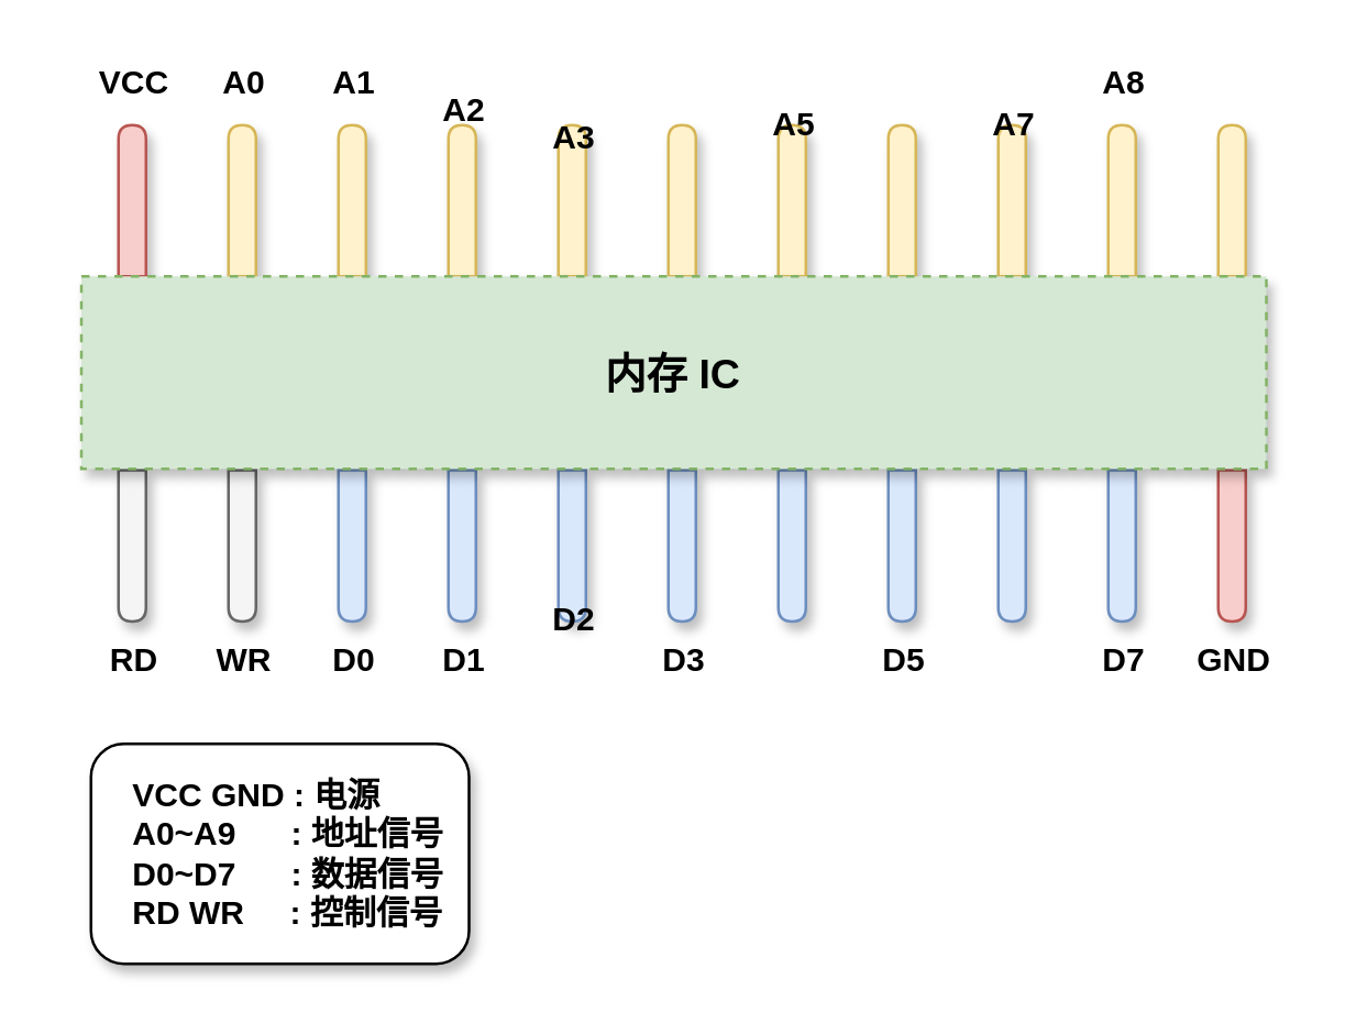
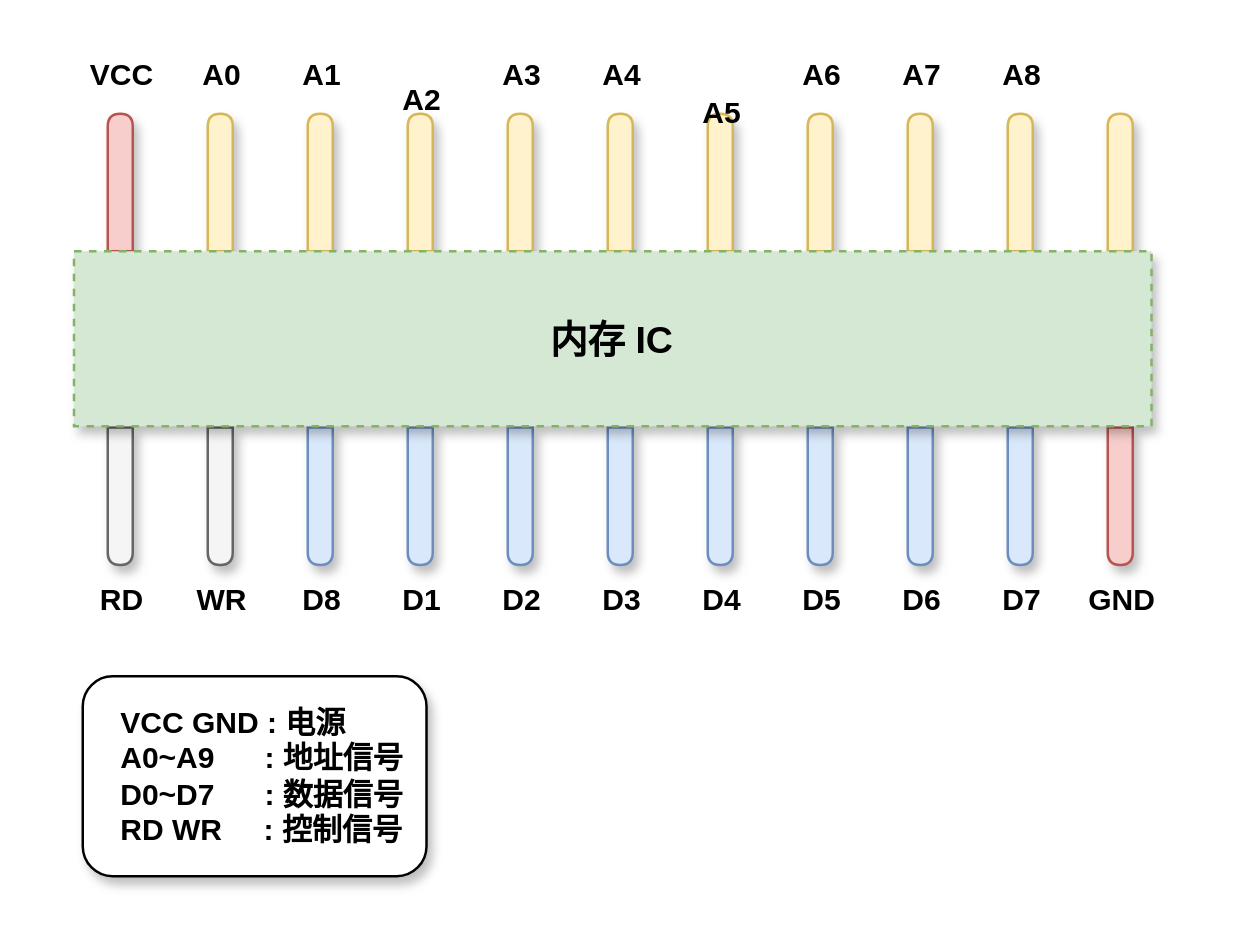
+ <mxCell id="27" value="A4" style="text;html=1;align=center;verticalAlign=middle;resizable=0;points=[];autosize=1;fontSize=12;fontStyle=1;shadow=1;" vertex="1" parent="1"><mxGeometry x="232.5" y="20" width="30" height="20" as="geometry" /></mxCell>
+ <mxCell id="29" value="A6" style="text;html=1;align=center;verticalAlign=middle;resizable=0;points=[];autosize=1;fontSize=12;fontStyle=1;shadow=1;" vertex="1" parent="1"><mxGeometry x="312.5" y="20" width="30" height="20" as="geometry" /></mxCell>
- <mxCell id="30" value="A7" style="text;html=1;align=center;verticalAlign=middle;resizable=0;points=[];autosize=1;fontSize=12;fontStyle=1;shadow=1;" vertex="1" parent="1"><mxGeometry x="352.5" y="35" width="30" height="20" as="geometry" /></mxCell>
+ <mxCell id="30" value="A7" style="text;html=1;align=center;verticalAlign=middle;resizable=0;points=[];autosize=1;fontSize=12;fontStyle=1;shadow=1;" vertex="1" parent="1"><mxGeometry x="352.5" y="20" width="30" height="20" as="geometry" /></mxCell>
- <mxCell id="26" value="A3" style="text;html=1;align=center;verticalAlign=middle;resizable=0;points=[];autosize=1;fontSize=12;fontStyle=1;shadow=1;" vertex="1" parent="1"><mxGeometry x="192.5" y="40" width="30" height="20" as="geometry" /></mxCell>
+ <mxCell id="26" value="A3" style="text;html=1;align=center;verticalAlign=middle;resizable=0;points=[];autosize=1;fontSize=12;fontStyle=1;shadow=1;" vertex="1" parent="1"><mxGeometry x="192.5" y="20" width="30" height="20" as="geometry" /></mxCell>
- <mxCell id="38" value="D2" style="text;html=1;align=center;verticalAlign=middle;resizable=0;points=[];autosize=1;fontSize=12;fontStyle=1;shadow=1;" vertex="1" parent="1"><mxGeometry x="192.5" y="215" width="30" height="20" as="geometry" /></mxCell>
+ <mxCell id="38" value="D2" style="text;html=1;align=center;verticalAlign=middle;resizable=0;points=[];autosize=1;fontSize=12;fontStyle=1;shadow=1;" vertex="1" parent="1"><mxGeometry x="192.5" y="230" width="30" height="20" as="geometry" /></mxCell>
- <mxCell id="36" value="D0" style="text;html=1;align=center;verticalAlign=middle;resizable=0;points=[];autosize=1;fontSize=12;fontStyle=1;shadow=1;" vertex="1" parent="1"><mxGeometry x="112.5" y="230" width="30" height="20" as="geometry" /></mxCell>
+ <mxCell id="36" value="D8" style="text;html=1;align=center;verticalAlign=middle;resizable=0;points=[];autosize=1;fontSize=12;fontStyle=1;shadow=1;" vertex="1" parent="1"><mxGeometry x="112.5" y="230" width="30" height="20" as="geometry" /></mxCell>
+ <mxCell id="40" value="D4" style="text;html=1;align=center;verticalAlign=middle;resizable=0;points=[];autosize=1;fontSize=12;fontStyle=1;shadow=1;" vertex="1" parent="1"><mxGeometry x="272.5" y="230" width="30" height="20" as="geometry" /></mxCell>
+ <mxCell id="42" value="D6" style="text;html=1;align=center;verticalAlign=middle;resizable=0;points=[];autosize=1;fontSize=12;fontStyle=1;shadow=1;" vertex="1" parent="1"><mxGeometry x="352.5" y="230" width="30" height="20" as="geometry" /></mxCell>
